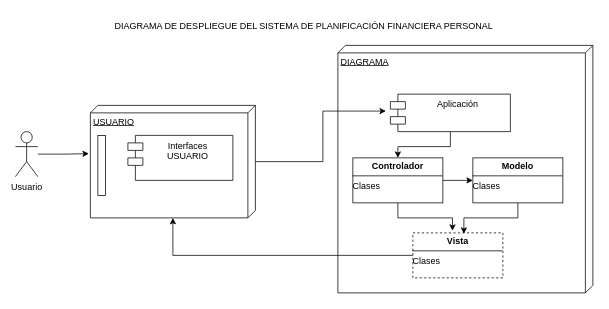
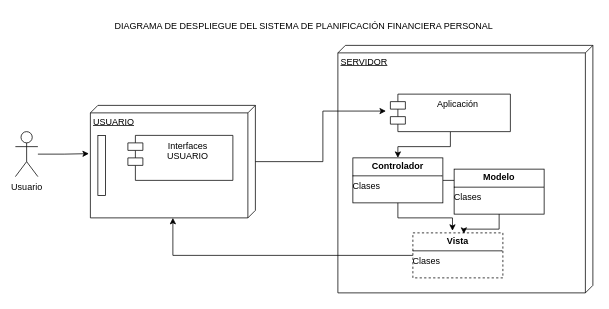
- <mxCell id="6" value="DIAGRAMA" style="verticalAlign=top;align=left;spacingTop=8;spacingLeft=2;spacingRight=12;shape=cube;size=10;direction=south;fontStyle=4;html=1;whiteSpace=wrap;" parent="1" vertex="1"><mxGeometry x="450" y="60" width="340" height="330" as="geometry" /></mxCell>
+ <mxCell id="6" value="SERVIDOR" style="verticalAlign=top;align=left;spacingTop=8;spacingLeft=2;spacingRight=12;shape=cube;size=10;direction=south;fontStyle=4;html=1;whiteSpace=wrap;" parent="1" vertex="1"><mxGeometry x="450" y="60" width="340" height="330" as="geometry" /></mxCell>
- <mxCell id="11" value="&lt;p style=&quot;margin:0px;margin-top:4px;text-align:center;&quot;&gt;&lt;b&gt;Modelo&lt;/b&gt;&lt;/p&gt;&lt;hr size=&quot;1&quot; style=&quot;border-style:solid;&quot;&gt;&lt;div style=&quot;height:2px;&quot;&gt;Clases&lt;/div&gt;" style="verticalAlign=top;align=left;overflow=fill;html=1;whiteSpace=wrap;" parent="1" vertex="1"><mxGeometry x="630" y="210" width="120" height="60" as="geometry" /></mxCell>
+ <mxCell id="11" value="&lt;p style=&quot;margin:0px;margin-top:4px;text-align:center;&quot;&gt;&lt;b&gt;Modelo&lt;/b&gt;&lt;/p&gt;&lt;hr size=&quot;1&quot; style=&quot;border-style:solid;&quot;&gt;&lt;div style=&quot;height:2px;&quot;&gt;Clases&lt;/div&gt;" style="verticalAlign=top;align=left;overflow=fill;html=1;whiteSpace=wrap;" parent="1" vertex="1"><mxGeometry x="605" y="225" width="120" height="60" as="geometry" /></mxCell>
